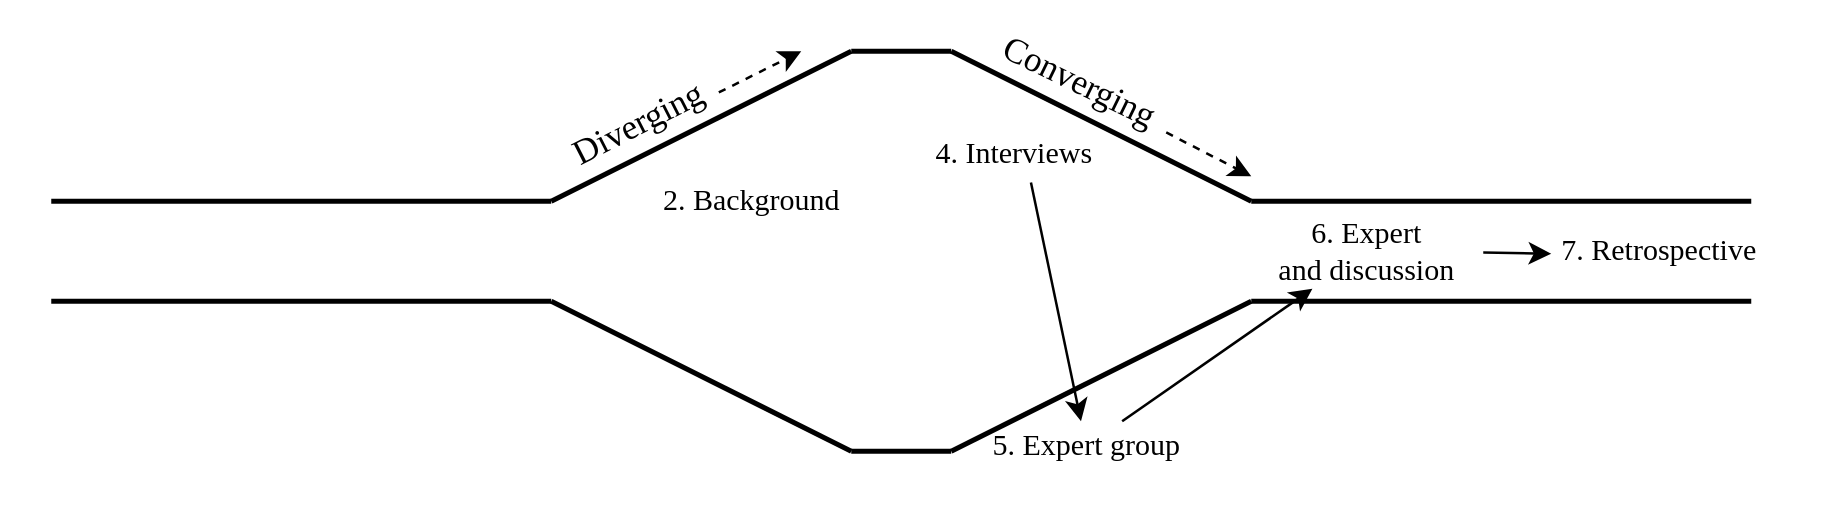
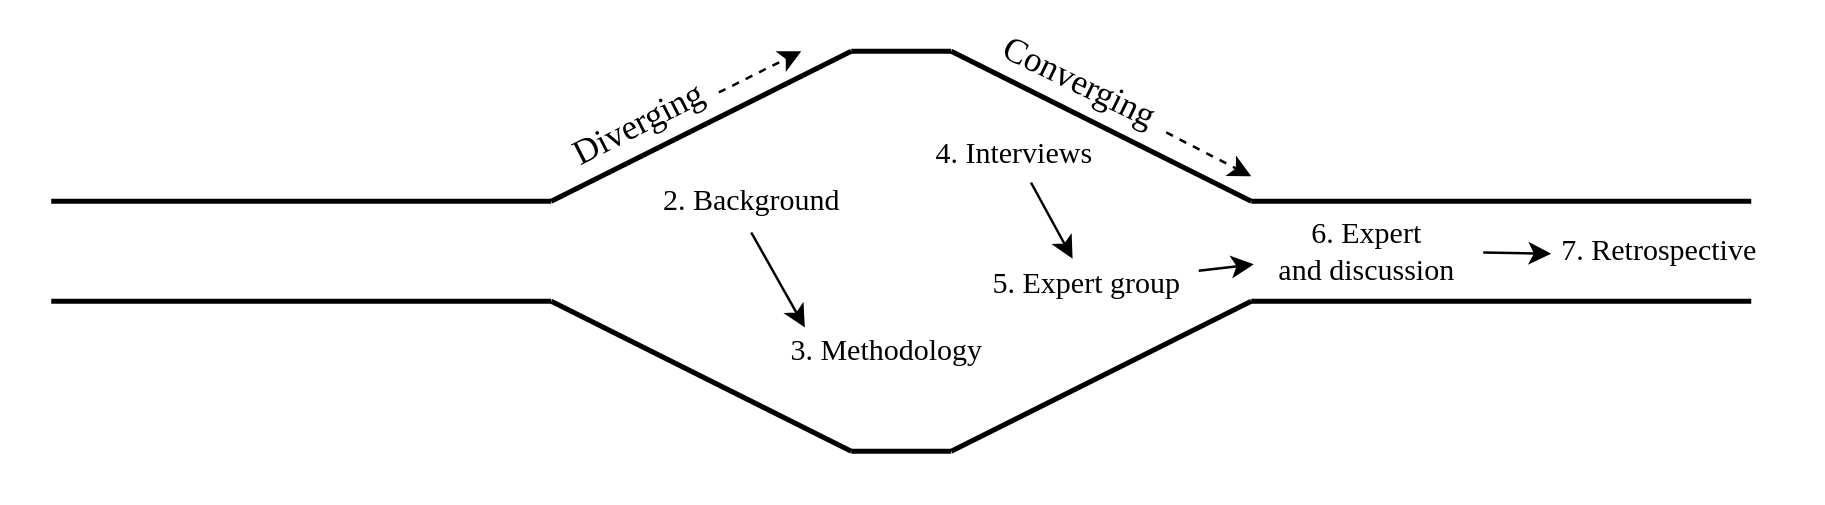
+ <mxCell id="19" value="" style="endArrow=classic;html=1;rounded=0;exitX=0.5;exitY=1.125;exitDx=0;exitDy=0;exitPerimeter=0;entryX=0.138;entryY=0.025;entryDx=0;entryDy=0;entryPerimeter=0;" edge="1" parent="1" source="14" target="15"><mxGeometry width="50" height="50" relative="1" as="geometry"><mxPoint x="330" y="-10" as="sourcePoint" /><mxPoint x="380" y="-60" as="targetPoint" /></mxGeometry></mxCell>
+ <mxCell id="15" value="3. Methodology" style="text;html=1;align=center;verticalAlign=middle;resizable=0;points=[];autosize=1;strokeColor=none;fillColor=none;fontFamily=CMU Sans Serif Medium;" vertex="1" parent="1"><mxGeometry x="309" y="130" width="90" height="20" as="geometry" /></mxCell>
- <mxCell id="17" value="5. Expert group" style="text;html=1;align=center;verticalAlign=middle;resizable=0;points=[];autosize=1;strokeColor=none;fillColor=none;fontFamily=CMU Sans Serif Medium;" vertex="1" parent="1"><mxGeometry x="389" y="168" width="90" height="20" as="geometry" /></mxCell>
+ <mxCell id="17" value="5. Expert group" style="text;html=1;align=center;verticalAlign=middle;resizable=0;points=[];autosize=1;strokeColor=none;fillColor=none;fontFamily=CMU Sans Serif Medium;" vertex="1" parent="1"><mxGeometry x="389" y="103" width="90" height="20" as="geometry" /></mxCell>
